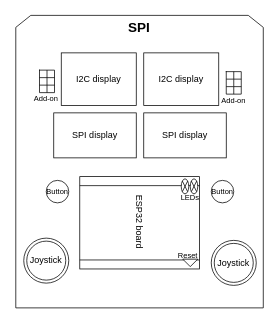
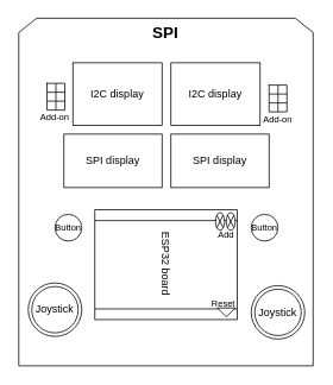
- <mxCell id="37" value="LEDs" style="text;html=1;strokeColor=none;fillColor=none;align=center;verticalAlign=middle;whiteSpace=wrap;rounded=0;fontSize=10;" vertex="1" parent="1"><mxGeometry x="233" y="253" width="40" height="20" as="geometry" /></mxCell>
+ <mxCell id="37" value="Add" style="text;html=1;strokeColor=none;fillColor=none;align=center;verticalAlign=middle;whiteSpace=wrap;rounded=0;fontSize=10;" vertex="1" parent="1"><mxGeometry x="233" y="253" width="40" height="20" as="geometry" /></mxCell>
